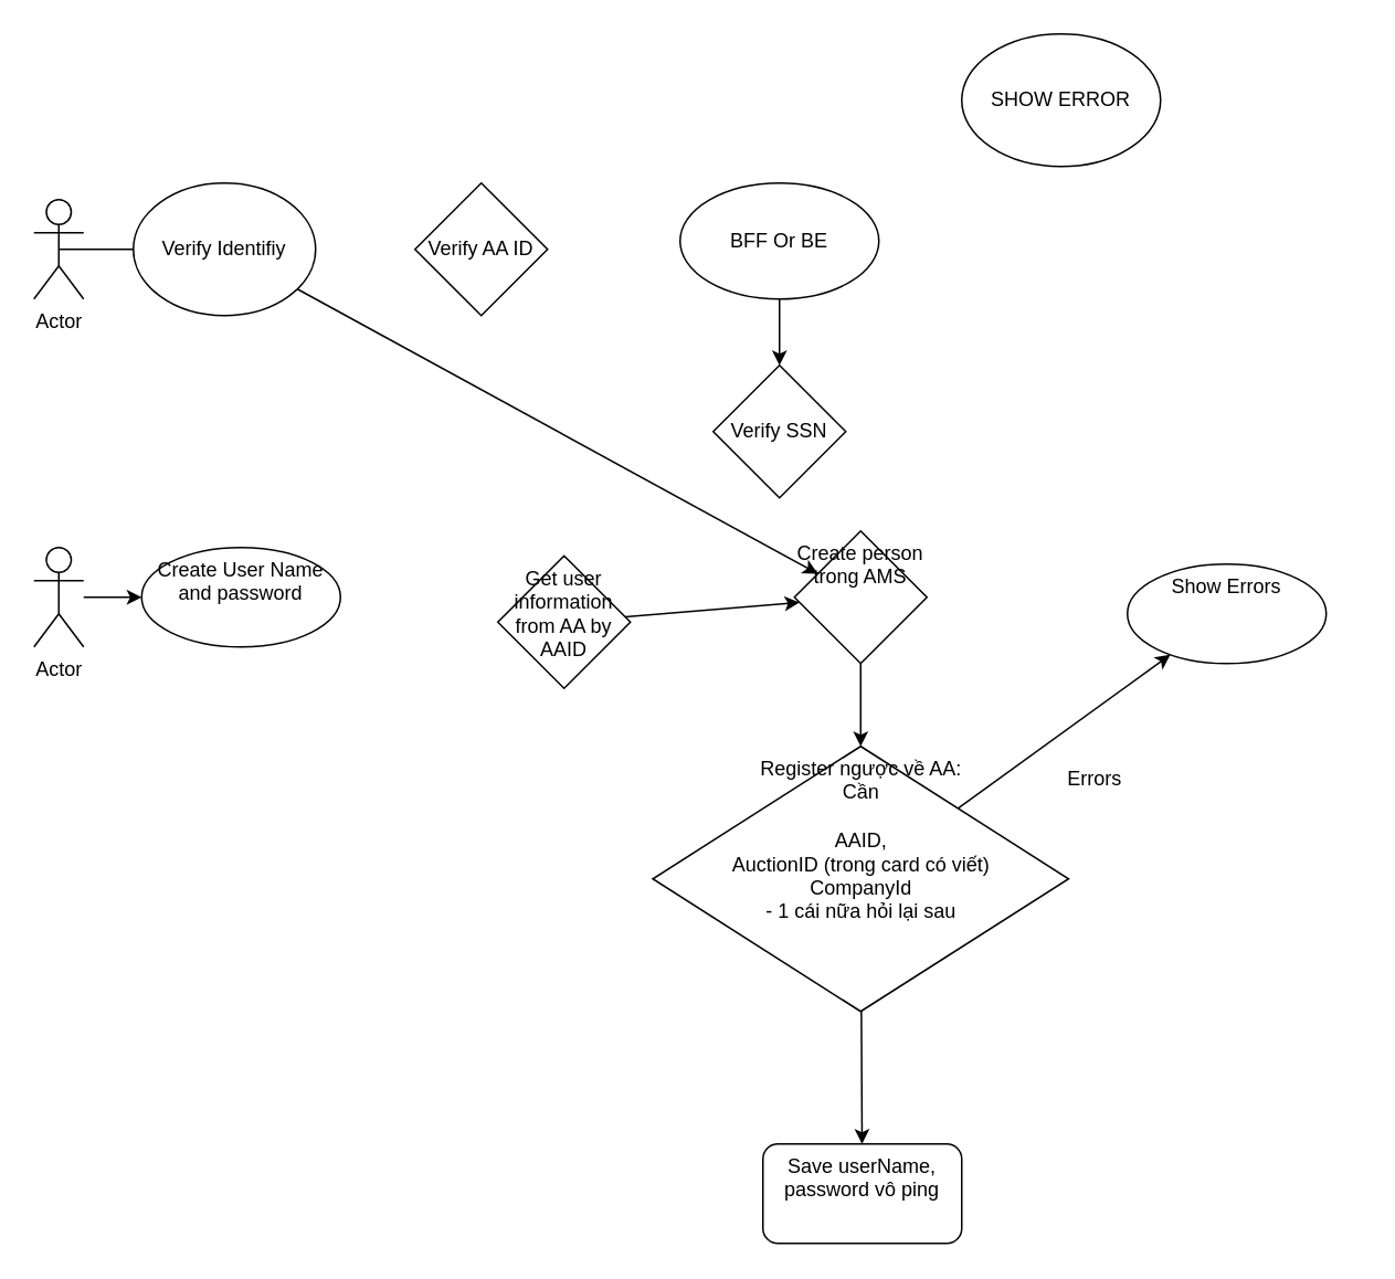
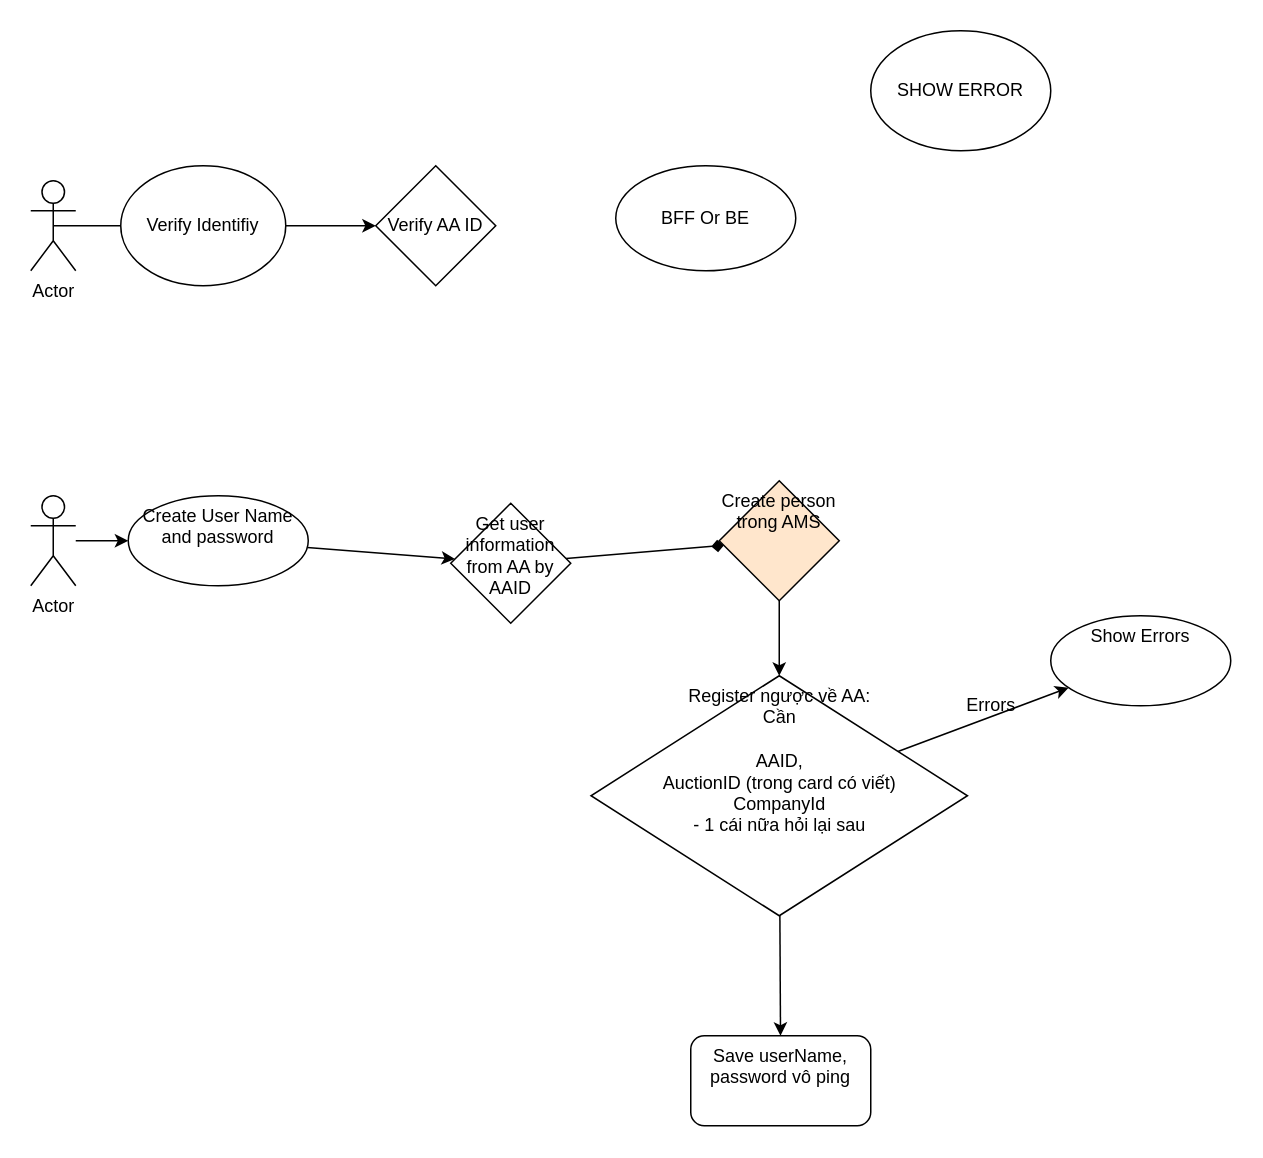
- <mxCell id="8" style="edgeStyle=none;rounded=0;orthogonalLoop=1;jettySize=auto;html=1;strokeColor=#000000;" edge="1" parent="1" source="9" target="11"><mxGeometry relative="1" as="geometry"><mxPoint x="470" y="230" as="targetPoint" /></mxGeometry></mxCell>
- <mxCell id="3" style="edgeStyle=none;rounded=0;orthogonalLoop=1;jettySize=auto;html=1;strokeColor=#000000;" edge="1" parent="1" source="4" target="19"><mxGeometry relative="1" as="geometry" /></mxCell>
+ <mxCell id="3" style="edgeStyle=none;rounded=0;orthogonalLoop=1;jettySize=auto;html=1;entryX=0;entryY=0.5;entryDx=0;entryDy=0;strokeColor=#000000;" edge="1" parent="1" source="4" target="7"><mxGeometry relative="1" as="geometry" /></mxCell>
- <mxCell id="11" value="Verify SSN" style="rhombus;whiteSpace=wrap;html=1;" vertex="1" parent="1"><mxGeometry x="430" y="220" width="80" height="80" as="geometry" /></mxCell>
- <mxCell id="19" value="Create person trong AMS" style="rhombus;whiteSpace=wrap;html=1;verticalAlign=top;" vertex="1" parent="1"><mxGeometry x="479" y="320" width="80" height="80" as="geometry" /></mxCell>
+ <mxCell id="19" value="Create person trong AMS" style="rhombus;whiteSpace=wrap;html=1;verticalAlign=top;fillColor=#ffe6cc;" vertex="1" parent="1"><mxGeometry x="479" y="320" width="80" height="80" as="geometry" /></mxCell>
- <mxCell id="16" value="" style="edgeStyle=none;rounded=0;orthogonalLoop=1;jettySize=auto;html=1;strokeColor=#000000;" edge="1" parent="1" source="17" target="19"><mxGeometry relative="1" as="geometry" /></mxCell>
+ <mxCell id="16" value="" style="edgeStyle=none;rounded=0;orthogonalLoop=1;jettySize=auto;html=1;strokeColor=#000000;endArrow=diamond;" edge="1" parent="1" source="17" target="19"><mxGeometry relative="1" as="geometry" /></mxCell>
+ <mxCell id="14" value="" style="edgeStyle=none;rounded=0;orthogonalLoop=1;jettySize=auto;html=1;strokeColor=#000000;" edge="1" parent="1" source="15" target="17"><mxGeometry relative="1" as="geometry" /></mxCell>
- <mxCell id="23" value="Show Errors" style="ellipse;whiteSpace=wrap;html=1;verticalAlign=top;" vertex="1" parent="1"><mxGeometry x="680" y="340" width="120" height="60" as="geometry" /></mxCell>
+ <mxCell id="23" value="Show Errors" style="ellipse;whiteSpace=wrap;html=1;verticalAlign=top;" vertex="1" parent="1"><mxGeometry x="700" y="410" width="120" height="60" as="geometry" /></mxCell>
